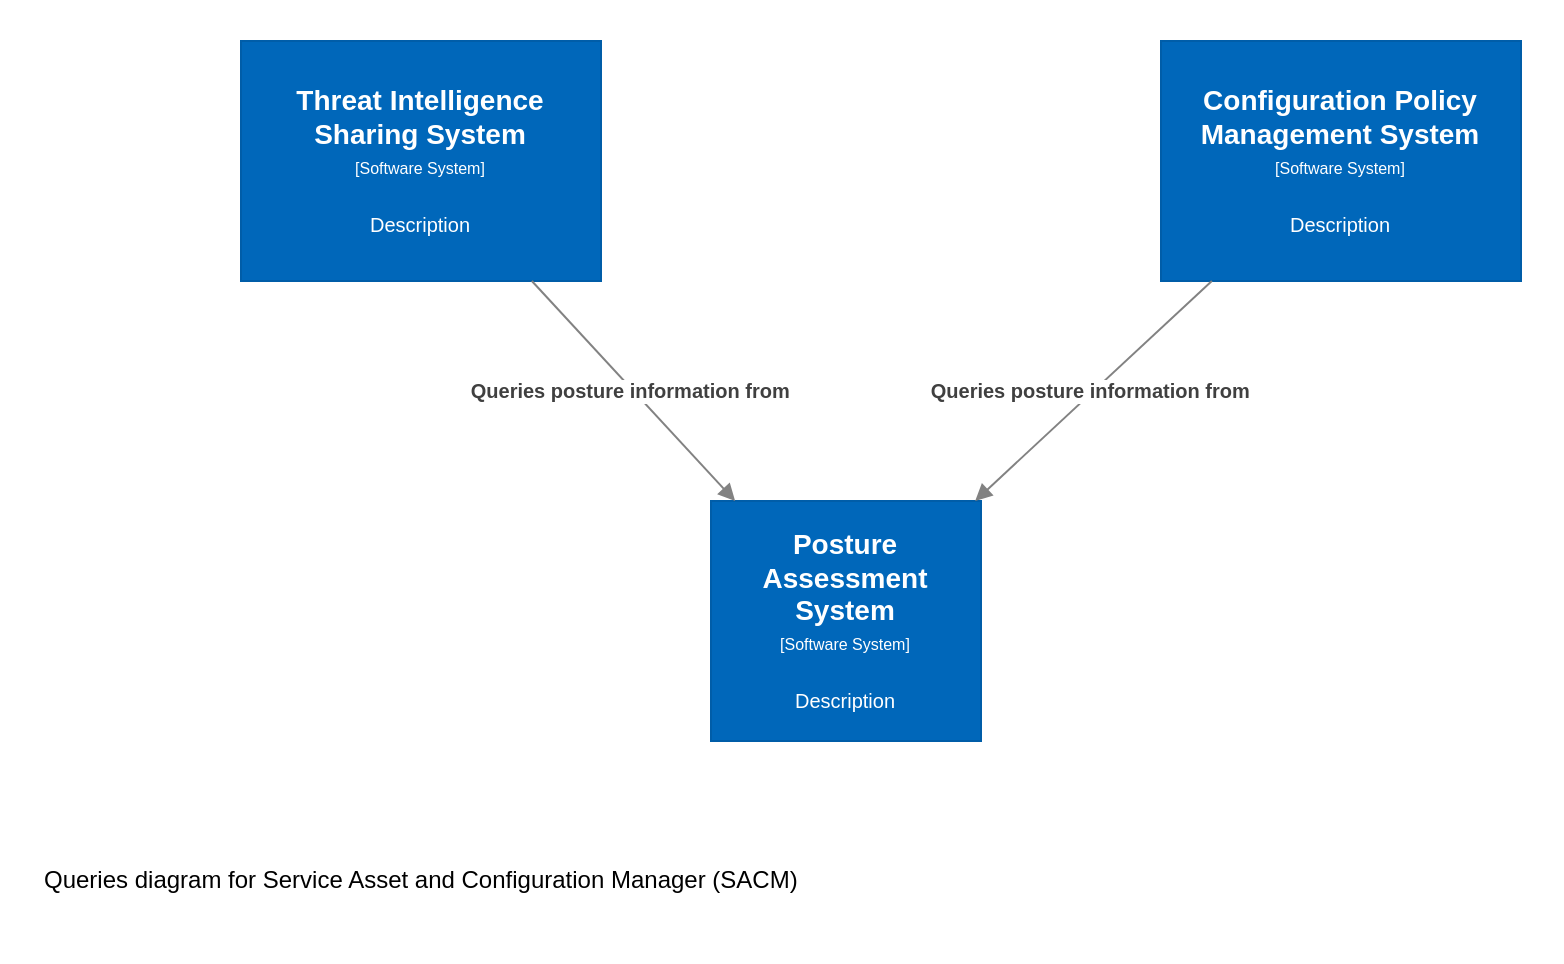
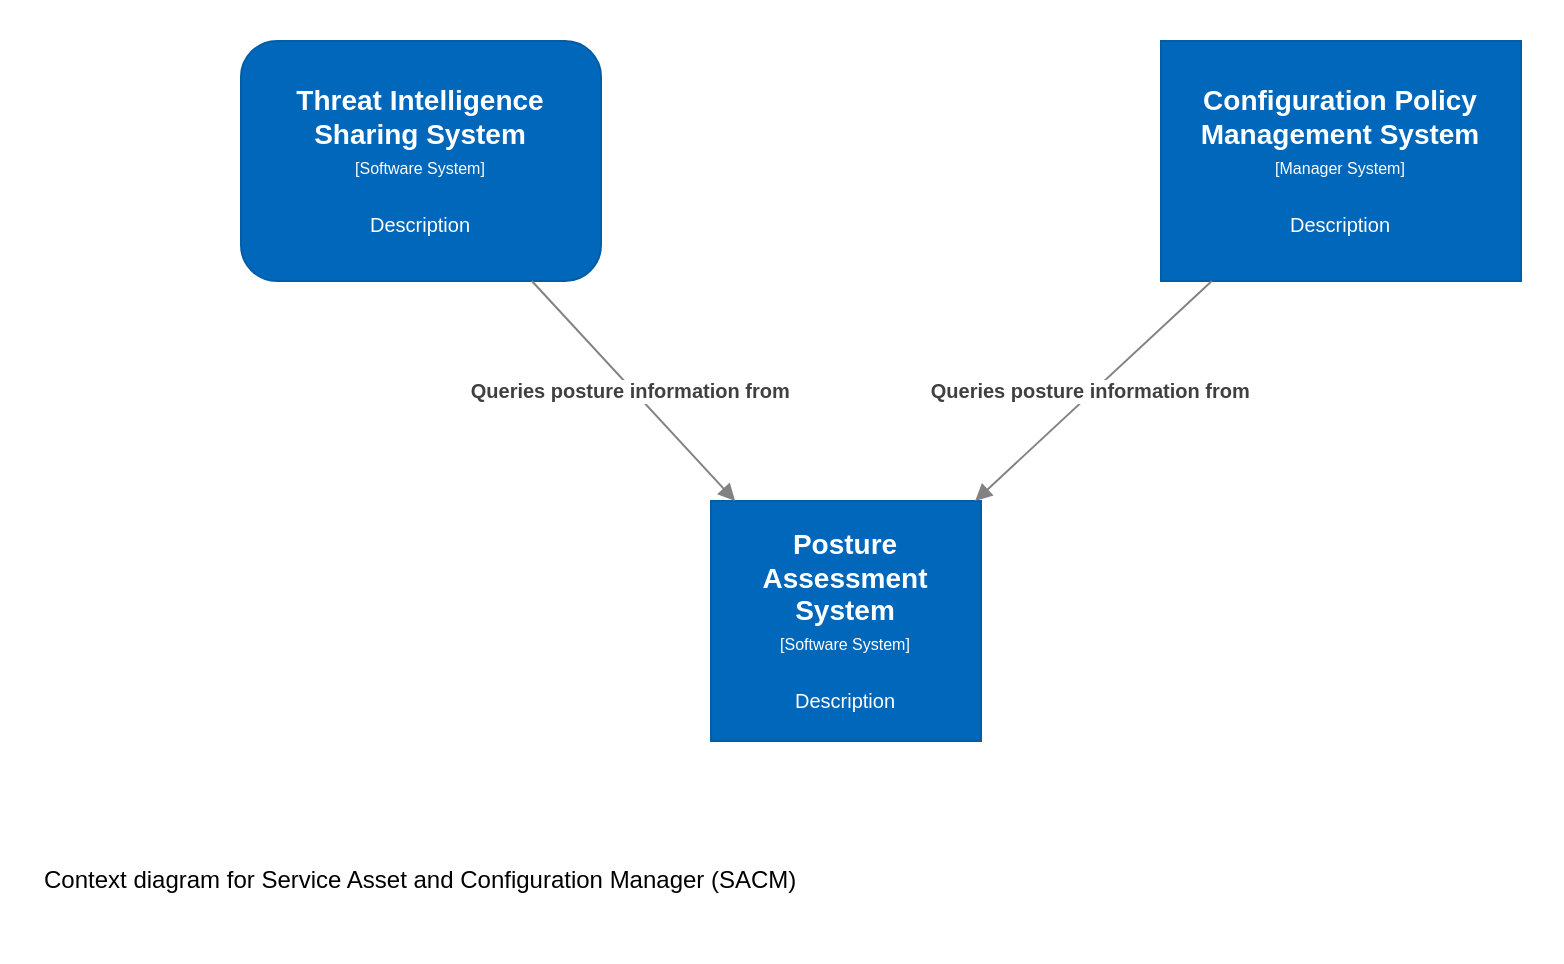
- <mxCell id="3" value="&lt;div&gt;&lt;span style=&quot;font-size: 14px&quot;&gt;&lt;b&gt;Threat Intelligence Sharing System&lt;/b&gt;&lt;/span&gt;&lt;/div&gt;&lt;div&gt;&lt;span style=&quot;font-size: 8px&quot;&gt;[Software System]&lt;/span&gt;&lt;br&gt;&lt;/div&gt;&lt;div&gt;&lt;span style=&quot;font-size: 8px&quot;&gt;&lt;br&gt;&lt;/span&gt;&lt;/div&gt;&lt;div&gt;&lt;font size=&quot;1&quot;&gt;Description&lt;/font&gt;&lt;/div&gt;" style="rounded=0;whiteSpace=wrap;html=1;fillColor=#0067BA;fontColor=#FFFFFF;strokeColor=#005DA8;resizable=0;" parent="1" vertex="1"><mxGeometry x="120" y="20" width="180" height="120" as="geometry" /></mxCell>
+ <mxCell id="3" value="&lt;div&gt;&lt;span style=&quot;font-size: 14px&quot;&gt;&lt;b&gt;Threat Intelligence Sharing System&lt;/b&gt;&lt;/span&gt;&lt;/div&gt;&lt;div&gt;&lt;span style=&quot;font-size: 8px&quot;&gt;[Software System]&lt;/span&gt;&lt;br&gt;&lt;/div&gt;&lt;div&gt;&lt;span style=&quot;font-size: 8px&quot;&gt;&lt;br&gt;&lt;/span&gt;&lt;/div&gt;&lt;div&gt;&lt;font size=&quot;1&quot;&gt;Description&lt;/font&gt;&lt;/div&gt;" style="whiteSpace=wrap;html=1;fillColor=#0067BA;fontColor=#FFFFFF;strokeColor=#005DA8;resizable=0;rounded=1;" parent="1" vertex="1"><mxGeometry x="120" y="20" width="180" height="120" as="geometry" /></mxCell>
- <mxCell id="4" value="&lt;div&gt;&lt;span style=&quot;font-size: 14px&quot;&gt;&lt;b&gt;Configuration Policy Management System&lt;/b&gt;&lt;/span&gt;&lt;/div&gt;&lt;div&gt;&lt;span style=&quot;font-size: 8px&quot;&gt;[Software System]&lt;/span&gt;&lt;br&gt;&lt;/div&gt;&lt;div&gt;&lt;span style=&quot;font-size: 8px&quot;&gt;&lt;br&gt;&lt;/span&gt;&lt;/div&gt;&lt;div&gt;&lt;font size=&quot;1&quot;&gt;Description&lt;/font&gt;&lt;/div&gt;" style="rounded=0;whiteSpace=wrap;html=1;fillColor=#0067BA;fontColor=#FFFFFF;strokeColor=#005DA8;resizable=0;" parent="1" vertex="1"><mxGeometry x="580" y="20" width="180" height="120" as="geometry" /></mxCell>
+ <mxCell id="4" value="&lt;div&gt;&lt;span style=&quot;font-size: 14px&quot;&gt;&lt;b&gt;Configuration Policy Management System&lt;/b&gt;&lt;/span&gt;&lt;/div&gt;&lt;div&gt;&lt;span style=&quot;font-size: 8px&quot;&gt;[Manager System]&lt;/span&gt;&lt;br&gt;&lt;/div&gt;&lt;div&gt;&lt;span style=&quot;font-size: 8px&quot;&gt;&lt;br&gt;&lt;/span&gt;&lt;/div&gt;&lt;div&gt;&lt;font size=&quot;1&quot;&gt;Description&lt;/font&gt;&lt;/div&gt;" style="rounded=0;whiteSpace=wrap;html=1;fillColor=#0067BA;fontColor=#FFFFFF;strokeColor=#005DA8;resizable=0;" parent="1" vertex="1"><mxGeometry x="580" y="20" width="180" height="120" as="geometry" /></mxCell>
- <mxCell id="7" value="Queries diagram for Service Asset and Configuration Manager (SACM)&lt;br&gt;" style="text;html=1;strokeColor=none;fillColor=none;align=left;verticalAlign=middle;whiteSpace=wrap;rounded=0;" vertex="1" parent="1"><mxGeometry y="420" width="430" height="40" as="geometry" x="20" /></mxCell>
+ <mxCell id="7" value="Context diagram for Service Asset and Configuration Manager (SACM)&lt;br&gt;" style="text;html=1;strokeColor=none;fillColor=none;align=left;verticalAlign=middle;whiteSpace=wrap;rounded=0;" vertex="1" parent="1"><mxGeometry y="420" width="430" height="40" as="geometry" x="20" /></mxCell>
